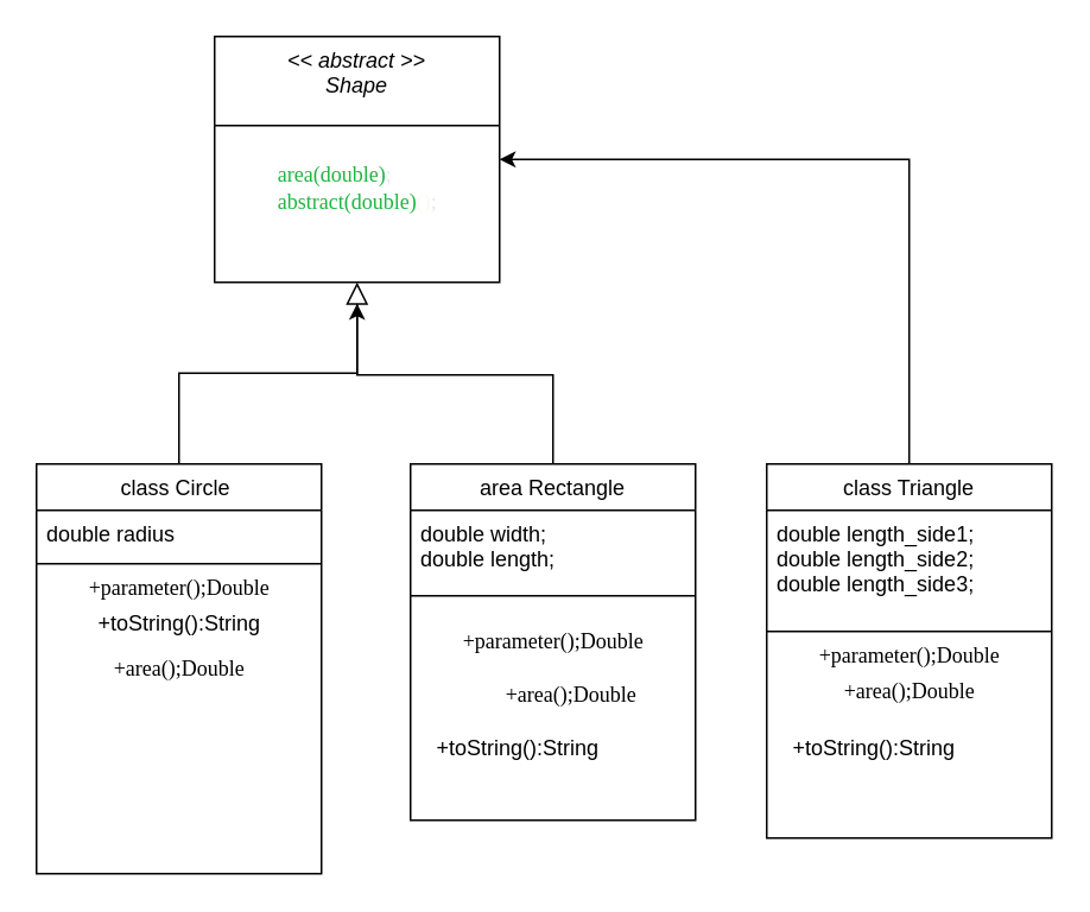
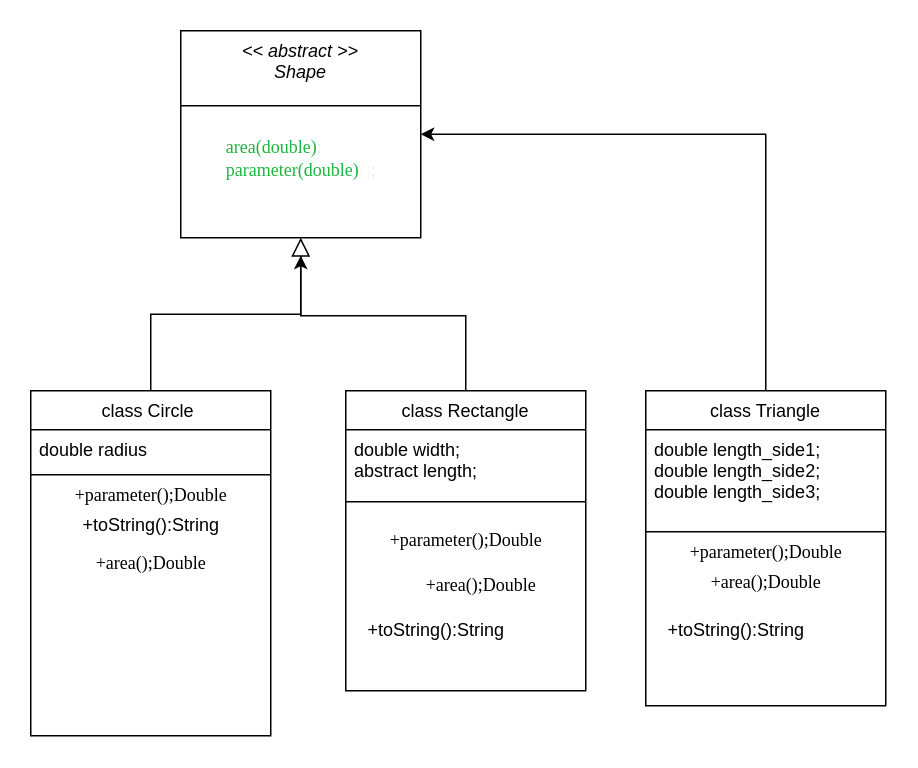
- <mxCell id="4" value="&lt;p class=&quot;p1&quot; style=&quot;text-align: left ; margin: 0px ; font-stretch: normal ; line-height: normal ; font-family: &amp;#34;menlo&amp;#34; ; color: rgb(204 , 108 , 29)&quot;&gt;&lt;span class=&quot;s2&quot; style=&quot;color: rgb(30 , 181 , 64)&quot;&gt;area(double)&lt;/span&gt;&lt;span class=&quot;s4&quot; style=&quot;color: rgb(230 , 230 , 250)&quot;&gt;;&lt;/span&gt;&lt;/p&gt;&lt;p class=&quot;p1&quot; style=&quot;text-align: left ; margin: 0px ; font-stretch: normal ; line-height: normal ; font-family: &amp;#34;menlo&amp;#34; ; color: rgb(204 , 108 , 29)&quot;&gt;&lt;span class=&quot;s2&quot; style=&quot;color: rgb(30 , 181 , 64)&quot;&gt;abstract(double)&lt;/span&gt;&lt;span class=&quot;s3&quot; style=&quot;color: rgb(249 , 250 , 244)&quot;&gt;()&lt;/span&gt;&lt;span class=&quot;s4&quot; style=&quot;color: rgb(230 , 230 , 250)&quot;&gt;;&lt;/span&gt;&lt;/p&gt;" style="text;html=1;align=center;verticalAlign=middle;resizable=0;points=[];autosize=1;strokeColor=none;fillColor=none;" vertex="1" parent="2"><mxGeometry y="70" width="160" height="30" as="geometry" /></mxCell>
+ <mxCell id="4" value="&lt;p class=&quot;p1&quot; style=&quot;text-align: left ; margin: 0px ; font-stretch: normal ; line-height: normal ; font-family: &amp;#34;menlo&amp;#34; ; color: rgb(204 , 108 , 29)&quot;&gt;&lt;span class=&quot;s2&quot; style=&quot;color: rgb(30 , 181 , 64)&quot;&gt;area(double)&lt;/span&gt;&lt;span class=&quot;s4&quot; style=&quot;color: rgb(230 , 230 , 250)&quot;&gt;;&lt;/span&gt;&lt;/p&gt;&lt;p class=&quot;p1&quot; style=&quot;text-align: left ; margin: 0px ; font-stretch: normal ; line-height: normal ; font-family: &amp;#34;menlo&amp;#34; ; color: rgb(204 , 108 , 29)&quot;&gt;&lt;span class=&quot;s2&quot; style=&quot;color: rgb(30 , 181 , 64)&quot;&gt;parameter(double)&lt;/span&gt;&lt;span class=&quot;s3&quot; style=&quot;color: rgb(249 , 250 , 244)&quot;&gt;()&lt;/span&gt;&lt;span class=&quot;s4&quot; style=&quot;color: rgb(230 , 230 , 250)&quot;&gt;;&lt;/span&gt;&lt;/p&gt;" style="text;html=1;align=center;verticalAlign=middle;resizable=0;points=[];autosize=1;strokeColor=none;fillColor=none;" vertex="1" parent="2"><mxGeometry y="70" width="160" height="30" as="geometry" /></mxCell>
- <mxCell id="12" value="area Rectangle" style="swimlane;fontStyle=0;align=center;verticalAlign=top;childLayout=stackLayout;horizontal=1;startSize=26;horizontalStack=0;resizeParent=1;resizeLast=0;collapsible=1;marginBottom=0;rounded=0;shadow=0;strokeWidth=1;" parent="1" vertex="1"><mxGeometry x="230" y="260" width="160" height="200" as="geometry"><mxRectangle x="340" y="380" width="170" height="26" as="alternateBounds" /></mxGeometry></mxCell>
+ <mxCell id="12" value="class Rectangle" style="swimlane;fontStyle=0;align=center;verticalAlign=top;childLayout=stackLayout;horizontal=1;startSize=26;horizontalStack=0;resizeParent=1;resizeLast=0;collapsible=1;marginBottom=0;rounded=0;shadow=0;strokeWidth=1;" parent="1" vertex="1"><mxGeometry x="230" y="260" width="160" height="200" as="geometry"><mxRectangle x="340" y="380" width="170" height="26" as="alternateBounds" /></mxGeometry></mxCell>
- <mxCell id="13" value="double width;&#10; double length;" style="text;align=left;verticalAlign=top;spacingLeft=4;spacingRight=4;overflow=hidden;rotatable=0;points=[[0,0.5],[1,0.5]];portConstraint=eastwest;" parent="12" vertex="1"><mxGeometry y="26" width="160" height="44" as="geometry" /></mxCell>
+ <mxCell id="13" value="double width;&#10; abstract length;" style="text;align=left;verticalAlign=top;spacingLeft=4;spacingRight=4;overflow=hidden;rotatable=0;points=[[0,0.5],[1,0.5]];portConstraint=eastwest;" parent="12" vertex="1"><mxGeometry y="26" width="160" height="44" as="geometry" /></mxCell>
